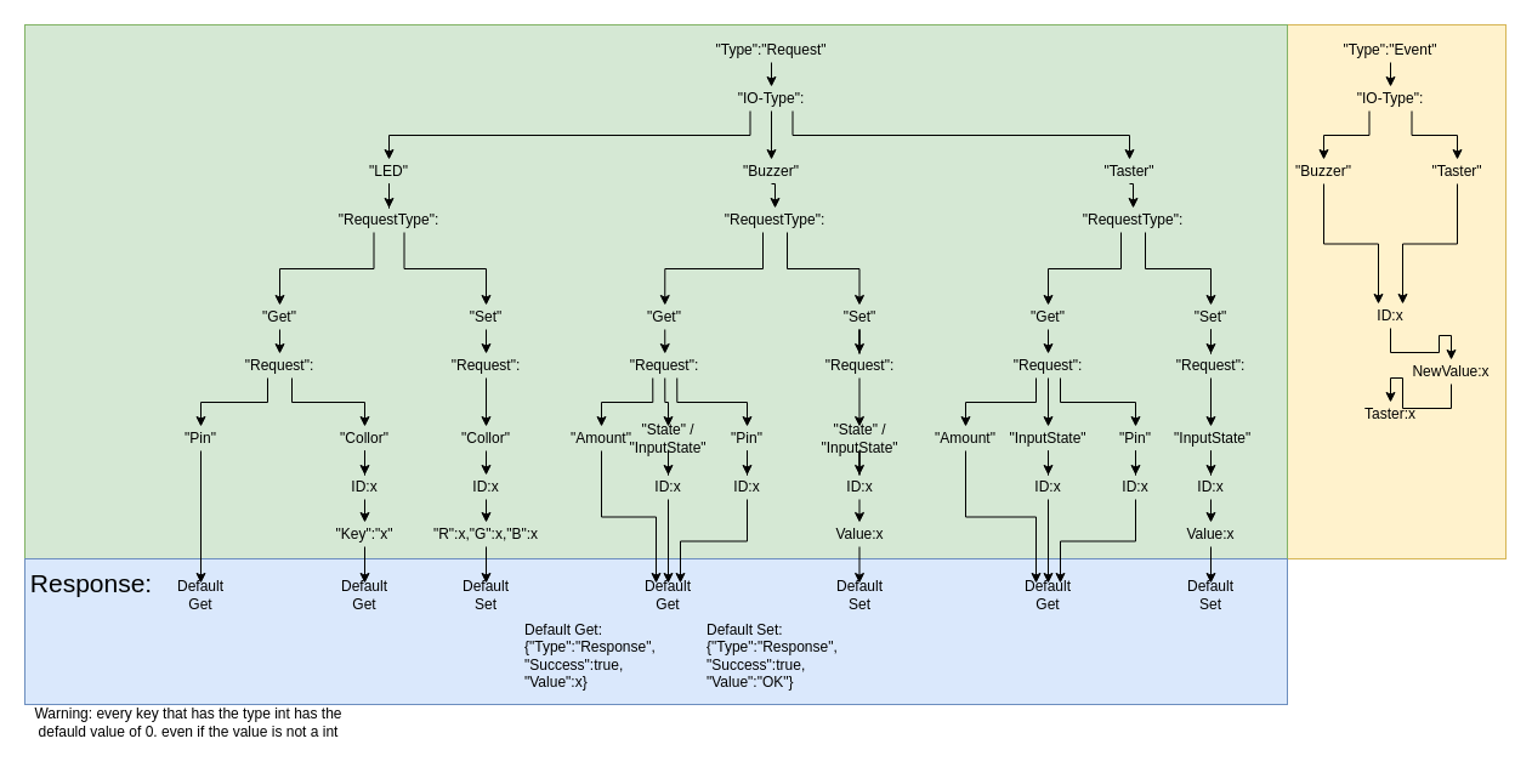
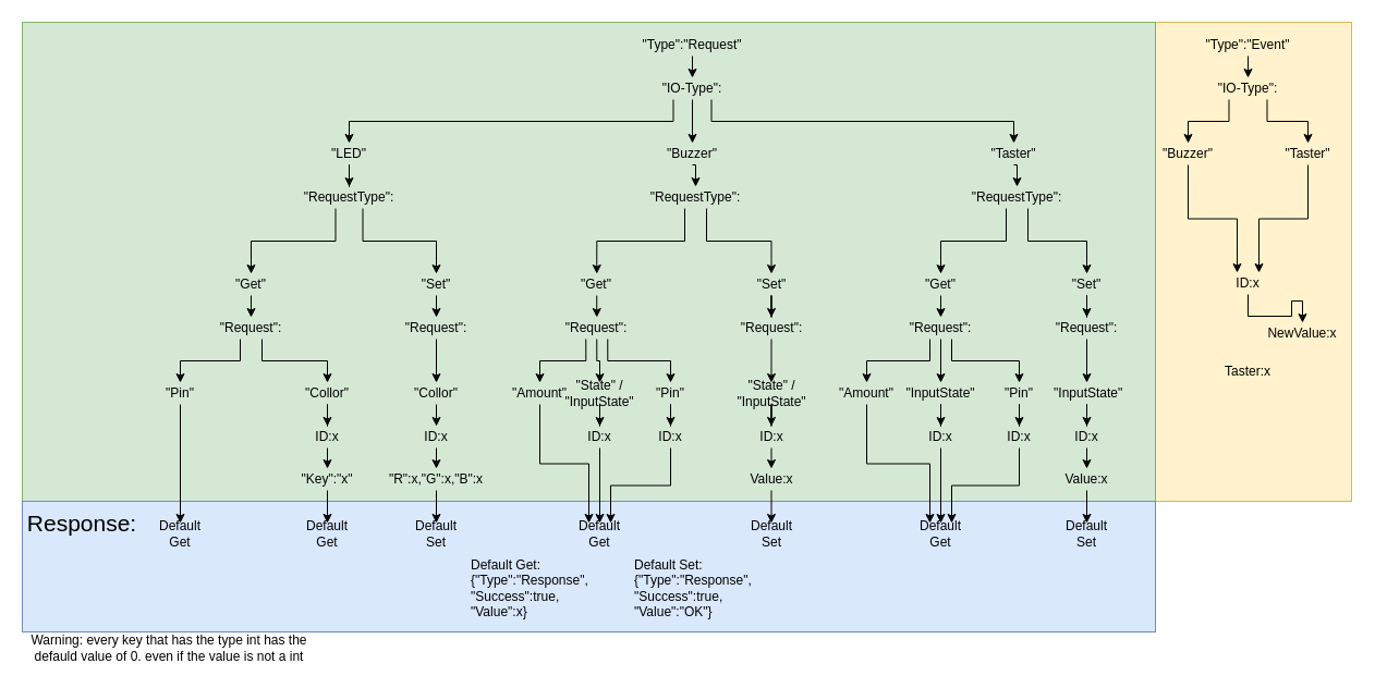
- <mxCell id="123" style="edgeStyle=orthogonalEdgeStyle;rounded=0;orthogonalLoop=1;jettySize=auto;html=1;exitX=0.5;exitY=1;exitDx=0;exitDy=0;entryX=0.5;entryY=0;entryDx=0;entryDy=0;" edge="1" parent="1" source="124" target="125"><mxGeometry relative="1" as="geometry" /></mxCell>
